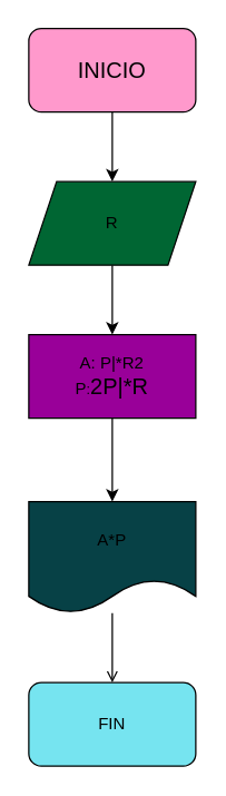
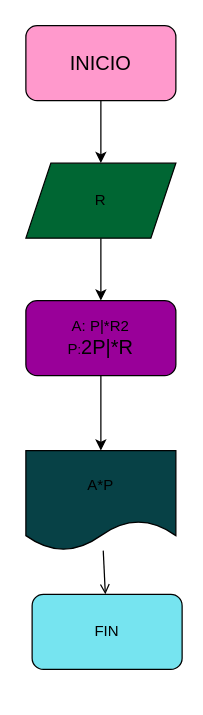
- <mxCell id="7" value="A: P|*R2&lt;br&gt;P&lt;span style=&quot;font-size: 10px;&quot;&gt;:&lt;/span&gt;&lt;font size=&quot;3&quot;&gt;2P|*R&lt;/font&gt;" style="rounded=0;whiteSpace=wrap;html=1;fillColor=#990099;" vertex="1" parent="1"><mxGeometry x="20" y="240" width="120" height="60" as="geometry" /></mxCell>
+ <mxCell id="7" value="A: P|*R2&lt;br&gt;P&lt;span style=&quot;font-size: 10px;&quot;&gt;:&lt;/span&gt;&lt;font size=&quot;3&quot;&gt;2P|*R&lt;/font&gt;" style="whiteSpace=wrap;html=1;fillColor=#990099;rounded=1;" vertex="1" parent="1"><mxGeometry x="20" y="240" width="120" height="60" as="geometry" /></mxCell>
- <mxCell id="10" value="FIN" style="rounded=1;whiteSpace=wrap;html=1;fillColor=#76E4F0;" vertex="1" parent="1"><mxGeometry x="20" y="490" width="120" height="60" as="geometry" /></mxCell>
+ <mxCell id="10" value="FIN" style="rounded=1;whiteSpace=wrap;html=1;fillColor=#76E4F0;" vertex="1" parent="1"><mxGeometry x="25" y="475" width="120" height="60" as="geometry" /></mxCell>
